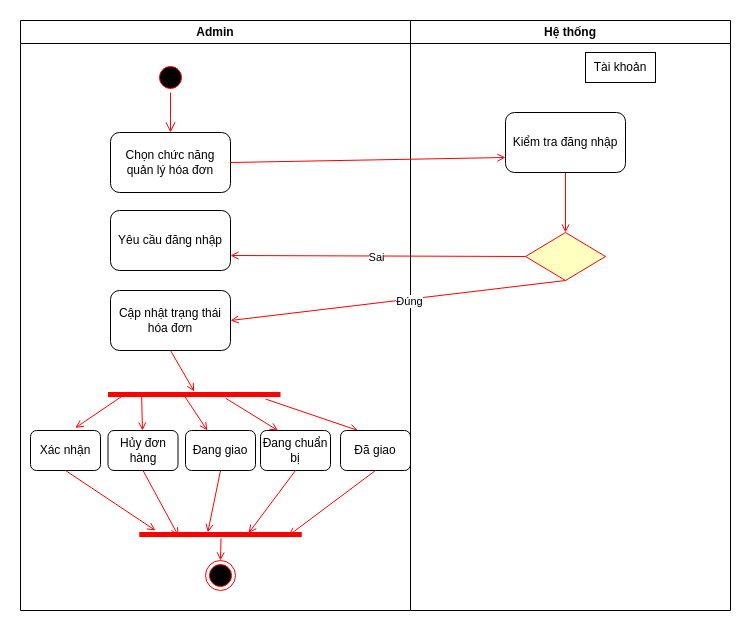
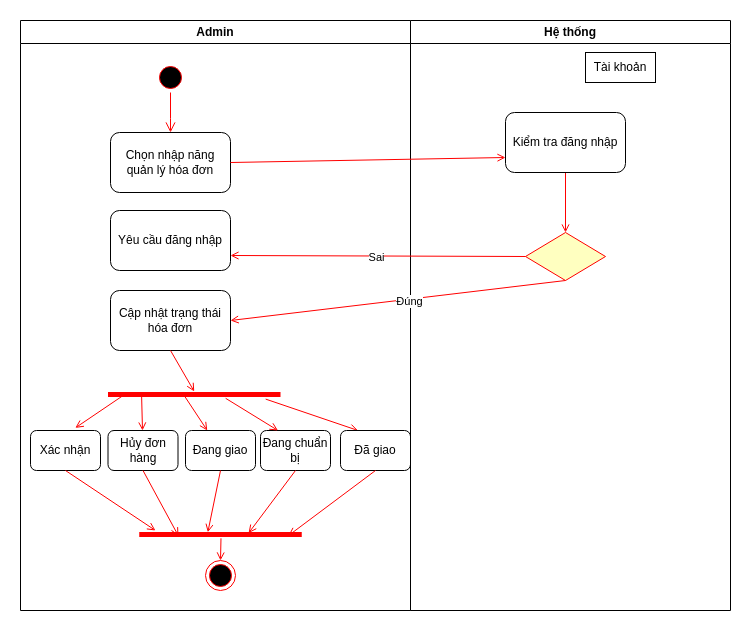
- <mxCell id="5" value="Chọn chức năng quản lý hóa đơn" style="rounded=1;whiteSpace=wrap;html=1;" parent="2" vertex="1"><mxGeometry x="90" y="112" width="120" height="60" as="geometry" /></mxCell>
+ <mxCell id="5" value="Chọn nhập năng quản lý hóa đơn" style="rounded=1;whiteSpace=wrap;html=1;" parent="2" vertex="1"><mxGeometry x="90" y="112" width="120" height="60" as="geometry" /></mxCell>
